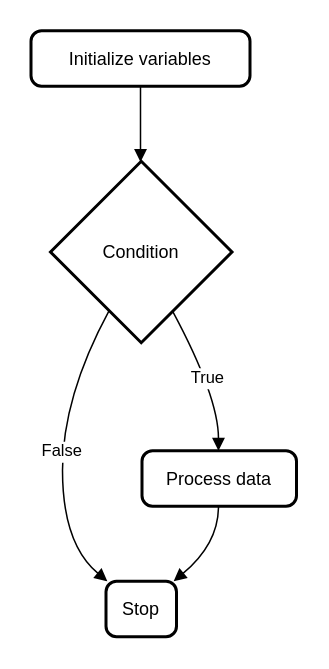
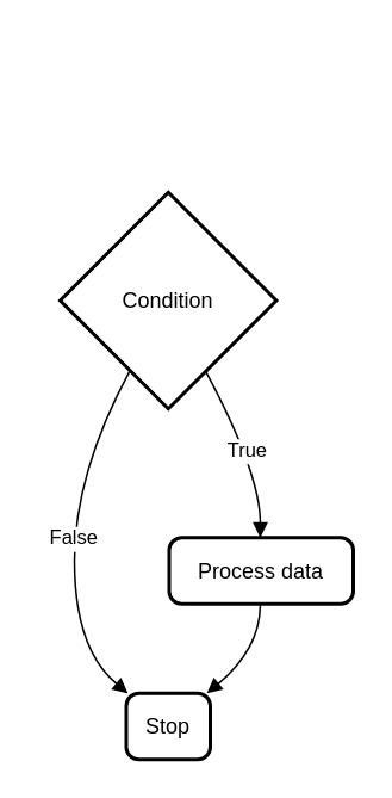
- <mxCell id="2" value="Initialize variables" style="rounded=1;absoluteArcSize=1;arcSize=14;whiteSpace=wrap;strokeWidth=2;" vertex="1" parent="1"><mxGeometry y="20" width="146" height="37" as="geometry" x="20" /></mxCell>
- <mxCell id="6" value="" style="curved=1;startArrow=none;endArrow=block;exitX=0.5;exitY=1;entryX=0.496;entryY=0;" edge="1" parent="1" source="2" target="3"><mxGeometry relative="1" as="geometry"><Array as="points" /></mxGeometry></mxCell>
